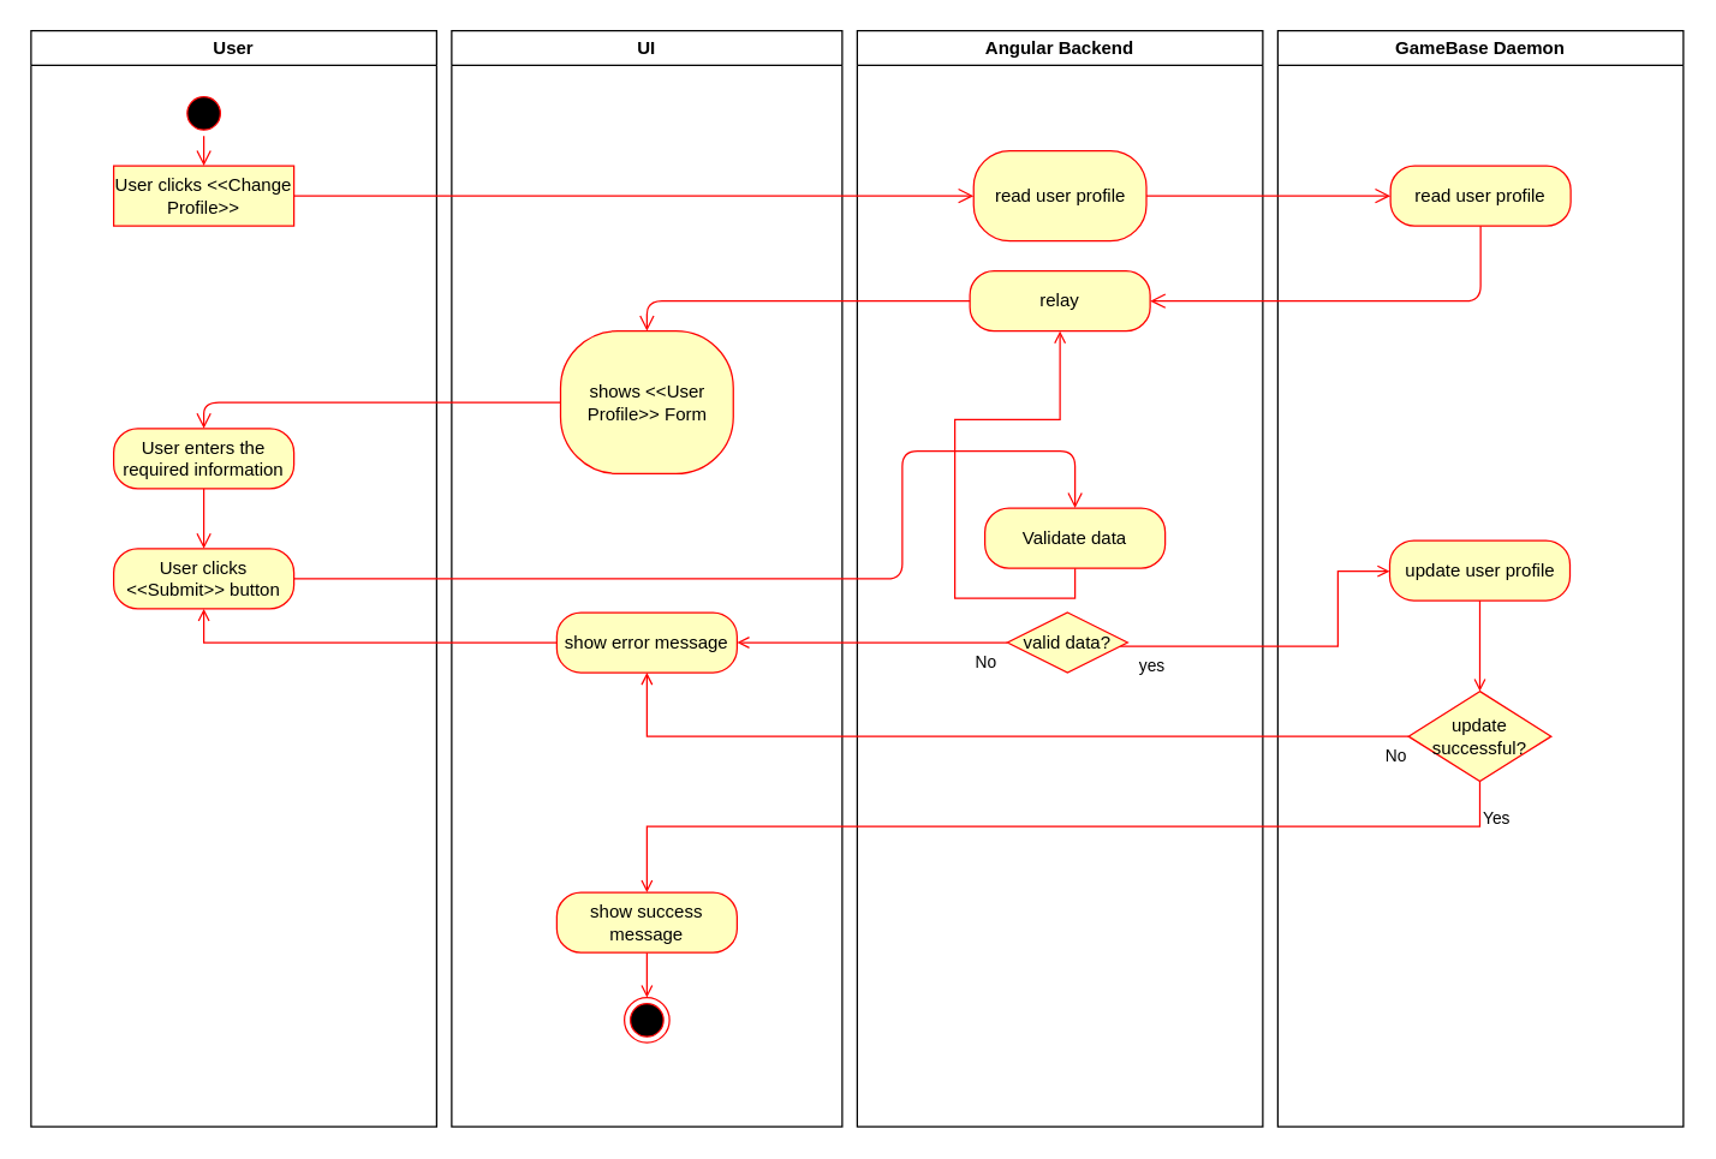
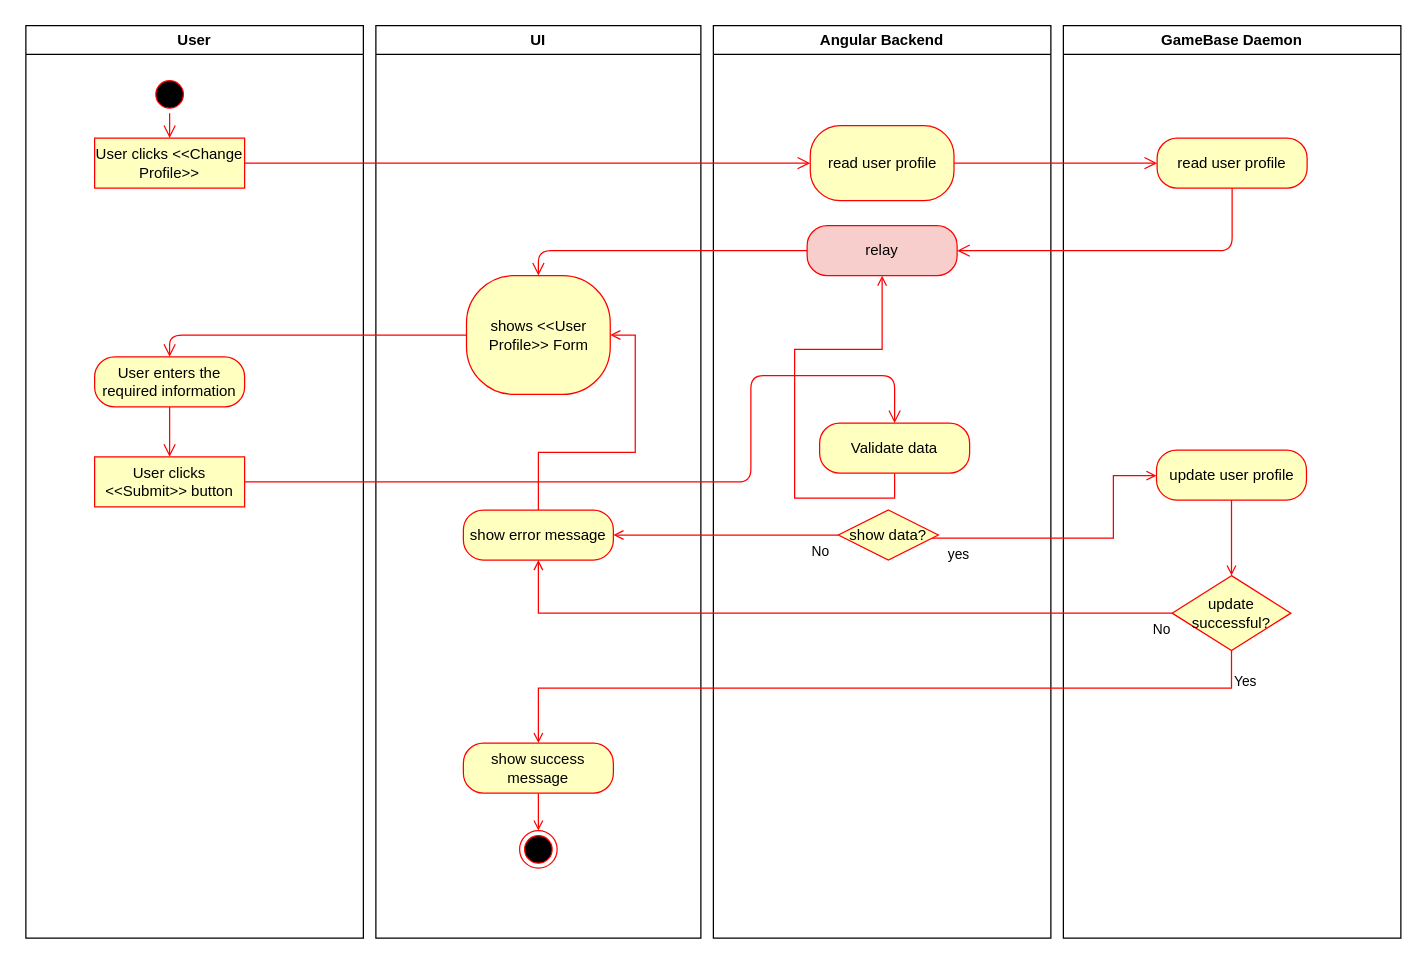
- <mxCell id="19" value="relay" style="rounded=1;whiteSpace=wrap;html=1;arcSize=40;fillColor=#ffffc0;strokeColor=#ff0000;" vertex="1" parent="16"><mxGeometry x="75" y="160" width="120" height="40" as="geometry" /></mxCell>
+ <mxCell id="19" value="relay" style="rounded=1;whiteSpace=wrap;html=1;arcSize=40;fillColor=#f8cecc;strokeColor=#ff0000;" vertex="1" parent="16"><mxGeometry x="75" y="160" width="120" height="40" as="geometry" /></mxCell>
- <mxCell id="8" value="User clicks &amp;lt;&amp;lt;Submit&amp;gt;&amp;gt; button" style="rounded=1;whiteSpace=wrap;html=1;arcSize=40;fillColor=#ffffc0;strokeColor=#ff0000;" parent="2" vertex="1"><mxGeometry x="55" y="345" width="120" height="40" as="geometry" /></mxCell>
+ <mxCell id="8" value="User clicks &amp;lt;&amp;lt;Submit&amp;gt;&amp;gt; button" style="whiteSpace=wrap;html=1;arcSize=40;fillColor=#ffffc0;strokeColor=#ff0000;rounded=0;" parent="2" vertex="1"><mxGeometry x="55" y="345" width="120" height="40" as="geometry" /></mxCell>
- <mxCell id="11" style="edgeStyle=orthogonalEdgeStyle;rounded=0;orthogonalLoop=1;jettySize=auto;html=1;endArrow=open;endFill=0;strokeColor=#FF0000;align=left;" parent="9" source="12" target="8" edge="1"><mxGeometry relative="1" as="geometry" /></mxCell>
+ <mxCell id="11" style="edgeStyle=orthogonalEdgeStyle;rounded=0;orthogonalLoop=1;jettySize=auto;html=1;entryX=1;entryY=0.5;entryDx=0;entryDy=0;endArrow=open;endFill=0;strokeColor=#FF0000;align=left;" parent="9" source="12" target="10" edge="1"><mxGeometry relative="1" as="geometry" /></mxCell>
- <mxCell id="29" value="valid data?" style="rhombus;whiteSpace=wrap;html=1;fillColor=#ffffc0;strokeColor=#ff0000;" parent="1" vertex="1"><mxGeometry x="670" y="407.5" width="80" height="40" as="geometry" /></mxCell>
+ <mxCell id="29" value="show data?" style="rhombus;whiteSpace=wrap;html=1;fillColor=#ffffc0;strokeColor=#ff0000;" parent="1" vertex="1"><mxGeometry x="670" y="407.5" width="80" height="40" as="geometry" /></mxCell>
